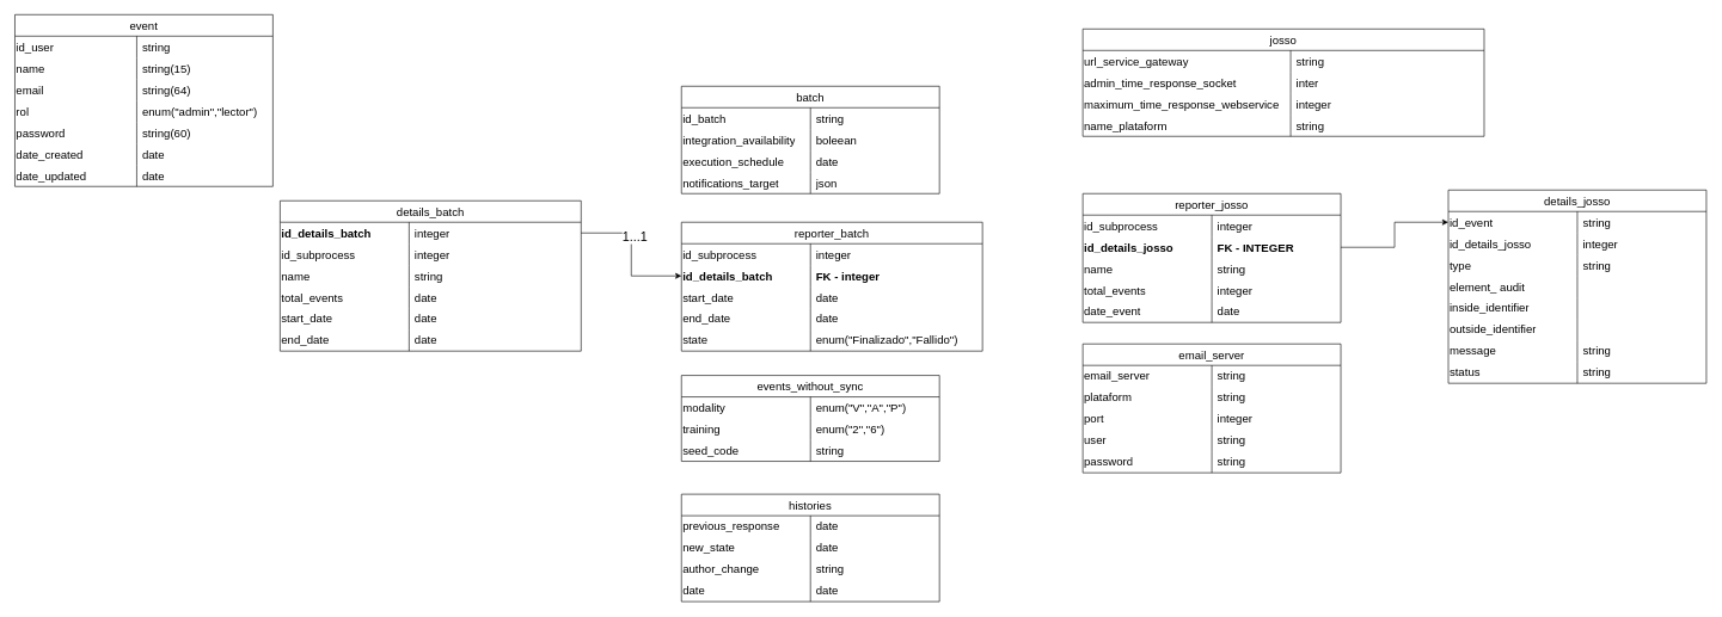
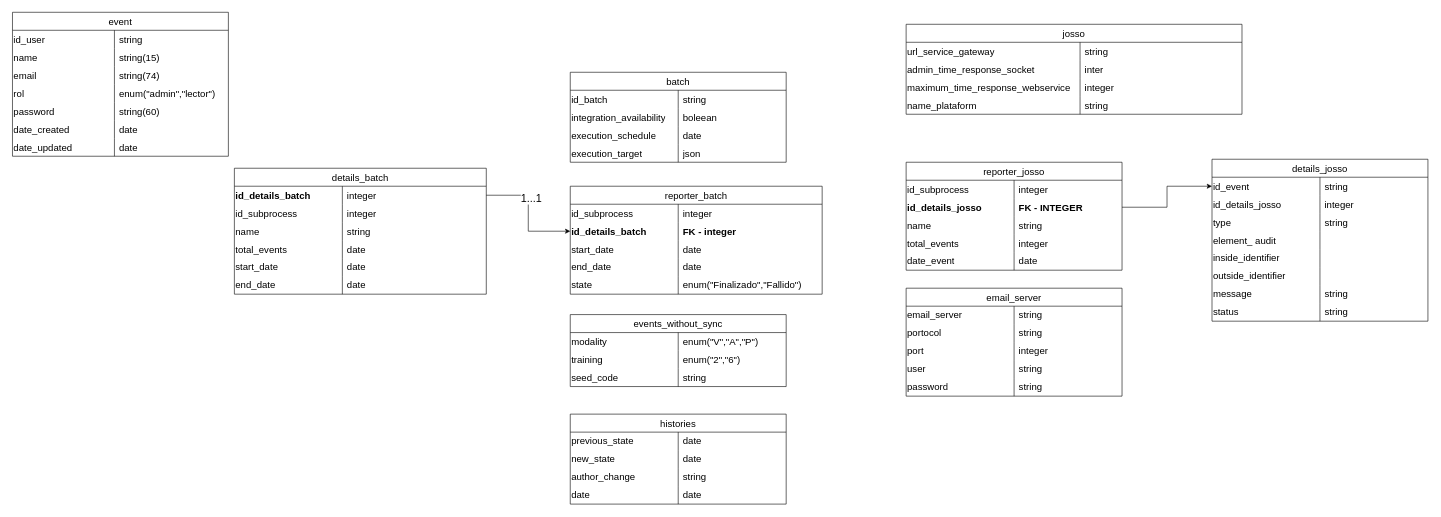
- <mxCell id="11" value="string(64)" style="shape=partialRectangle;html=1;whiteSpace=wrap;connectable=0;fillColor=none;top=0;left=0;bottom=0;right=0;align=left;spacingLeft=6;overflow=hidden;strokeColor=inherit;fontSize=16;" parent="9" vertex="1"><mxGeometry x="170" width="190" height="30" as="geometry"><mxRectangle width="190" height="30" as="alternateBounds" /></mxGeometry></mxCell>
+ <mxCell id="11" value="string(74)" style="shape=partialRectangle;html=1;whiteSpace=wrap;connectable=0;fillColor=none;top=0;left=0;bottom=0;right=0;align=left;spacingLeft=6;overflow=hidden;strokeColor=inherit;fontSize=16;" parent="9" vertex="1"><mxGeometry x="170" width="190" height="30" as="geometry"><mxRectangle width="190" height="30" as="alternateBounds" /></mxGeometry></mxCell>
- <mxCell id="35" value="notifications_target" style="shape=partialRectangle;html=1;whiteSpace=wrap;connectable=0;fillColor=none;top=0;left=0;bottom=0;right=0;overflow=hidden;strokeColor=inherit;fontSize=16;align=left;" parent="34" vertex="1"><mxGeometry width="180" height="30" as="geometry"><mxRectangle width="180" height="30" as="alternateBounds" /></mxGeometry></mxCell>
+ <mxCell id="35" value="execution_target" style="shape=partialRectangle;html=1;whiteSpace=wrap;connectable=0;fillColor=none;top=0;left=0;bottom=0;right=0;overflow=hidden;strokeColor=inherit;fontSize=16;align=left;" parent="34" vertex="1"><mxGeometry width="180" height="30" as="geometry"><mxRectangle width="180" height="30" as="alternateBounds" /></mxGeometry></mxCell>
- <mxCell id="106" value="plataform" style="shape=partialRectangle;html=1;whiteSpace=wrap;connectable=0;fillColor=none;top=0;left=0;bottom=0;right=0;overflow=hidden;pointerEvents=1;strokeColor=inherit;fontSize=16;align=left;" parent="105" vertex="1"><mxGeometry width="180" height="30" as="geometry"><mxRectangle width="180" height="30" as="alternateBounds" /></mxGeometry></mxCell>
+ <mxCell id="106" value="portocol" style="shape=partialRectangle;html=1;whiteSpace=wrap;connectable=0;fillColor=none;top=0;left=0;bottom=0;right=0;overflow=hidden;pointerEvents=1;strokeColor=inherit;fontSize=16;align=left;" parent="105" vertex="1"><mxGeometry width="180" height="30" as="geometry"><mxRectangle width="180" height="30" as="alternateBounds" /></mxGeometry></mxCell>
- <mxCell id="119" value="&lt;div style=&quot;&quot;&gt;previous_response&lt;/div&gt;" style="shape=partialRectangle;html=1;whiteSpace=wrap;connectable=0;fillColor=none;top=0;left=0;bottom=0;right=0;overflow=hidden;pointerEvents=1;strokeColor=inherit;fontSize=16;align=left;" parent="118" vertex="1"><mxGeometry width="180" height="30" as="geometry"><mxRectangle width="180" height="30" as="alternateBounds" /></mxGeometry></mxCell>
+ <mxCell id="119" value="&lt;div style=&quot;&quot;&gt;previous_state&lt;/div&gt;" style="shape=partialRectangle;html=1;whiteSpace=wrap;connectable=0;fillColor=none;top=0;left=0;bottom=0;right=0;overflow=hidden;pointerEvents=1;strokeColor=inherit;fontSize=16;align=left;" parent="118" vertex="1"><mxGeometry width="180" height="30" as="geometry"><mxRectangle width="180" height="30" as="alternateBounds" /></mxGeometry></mxCell>
